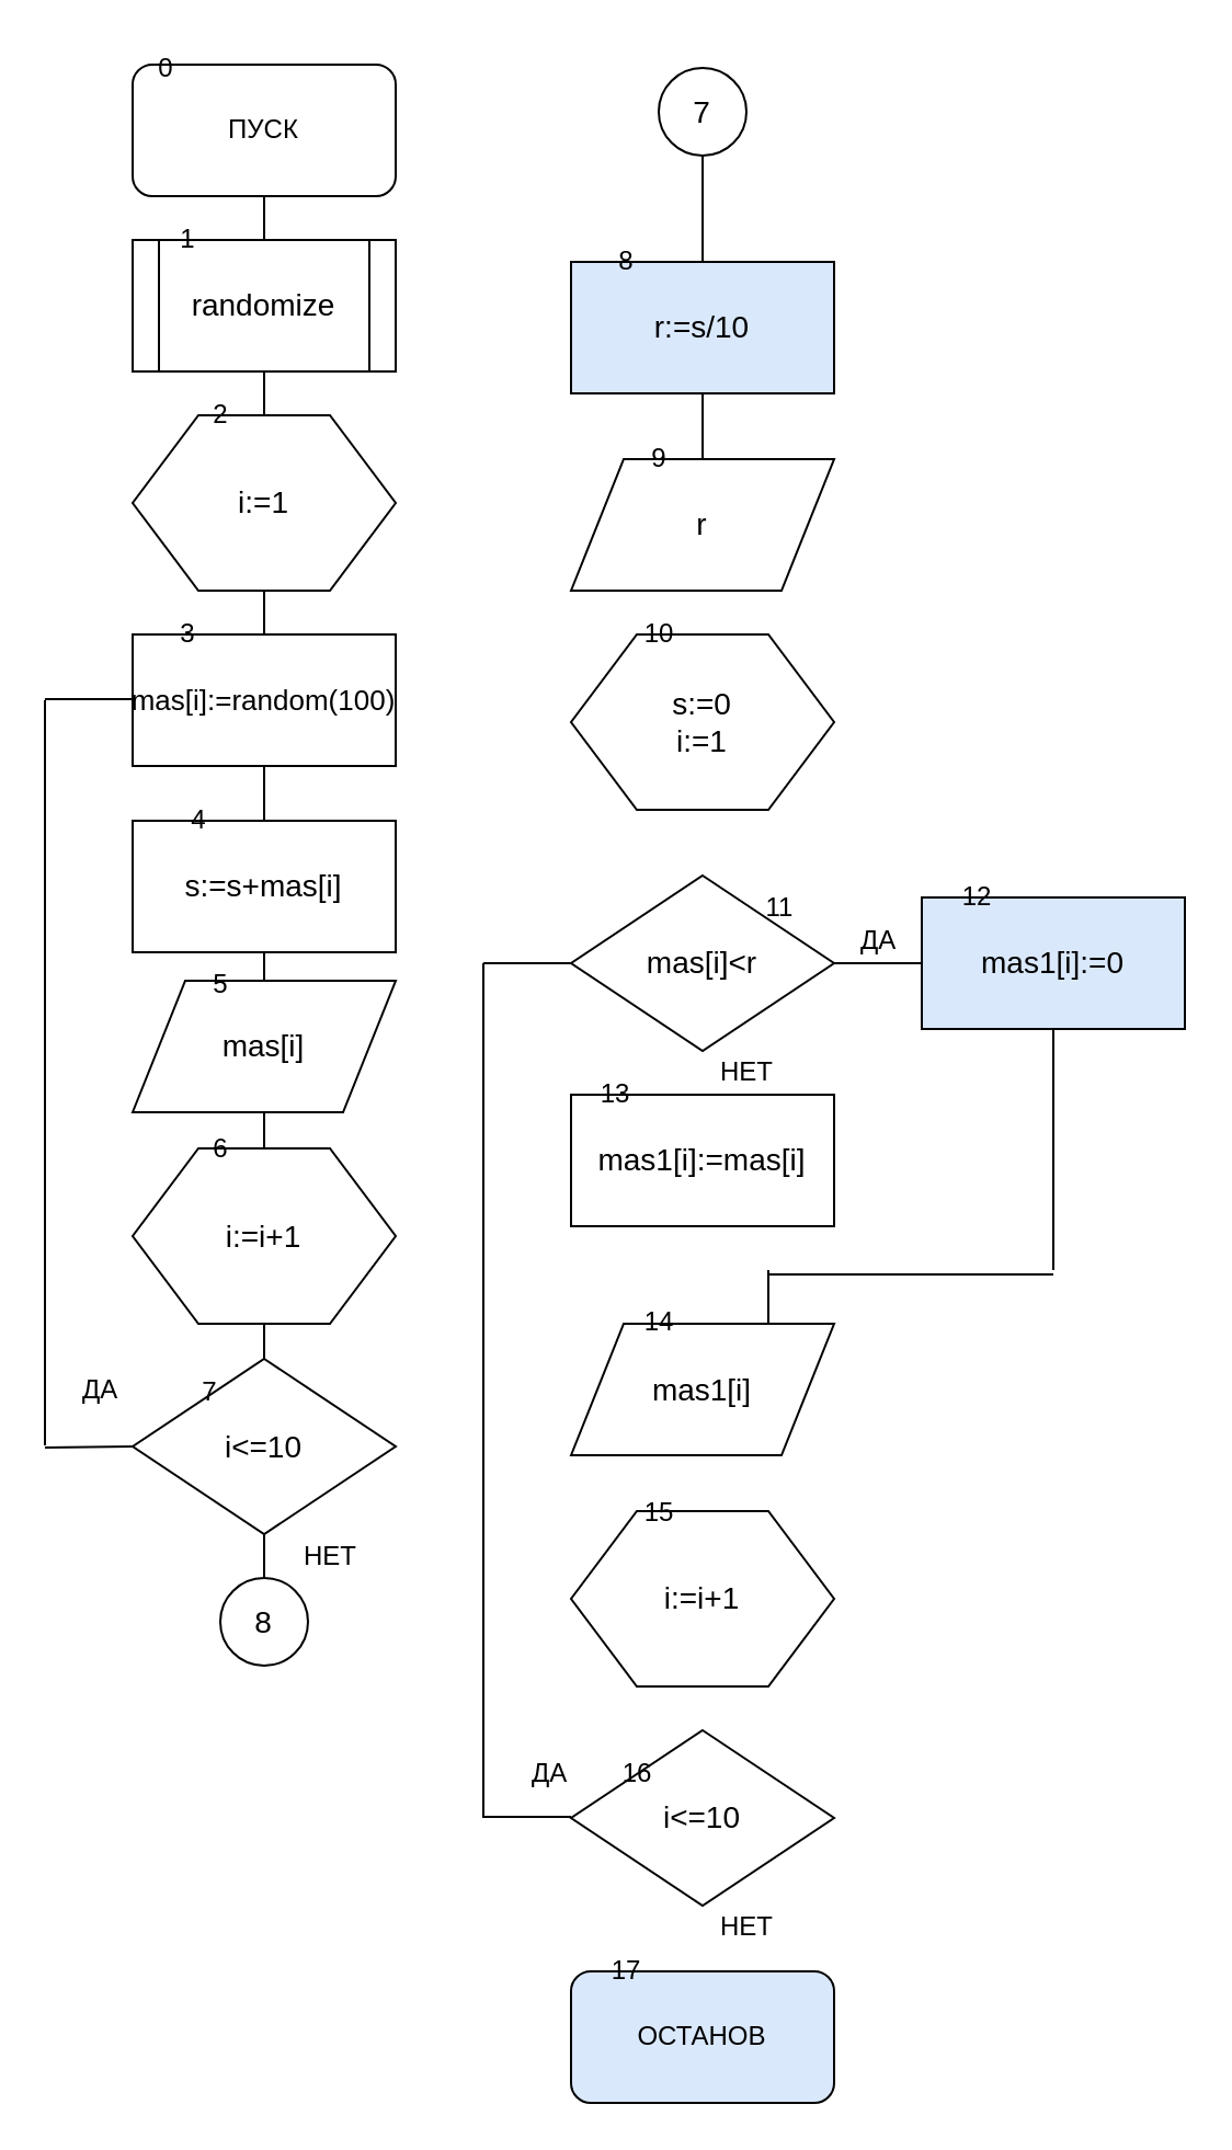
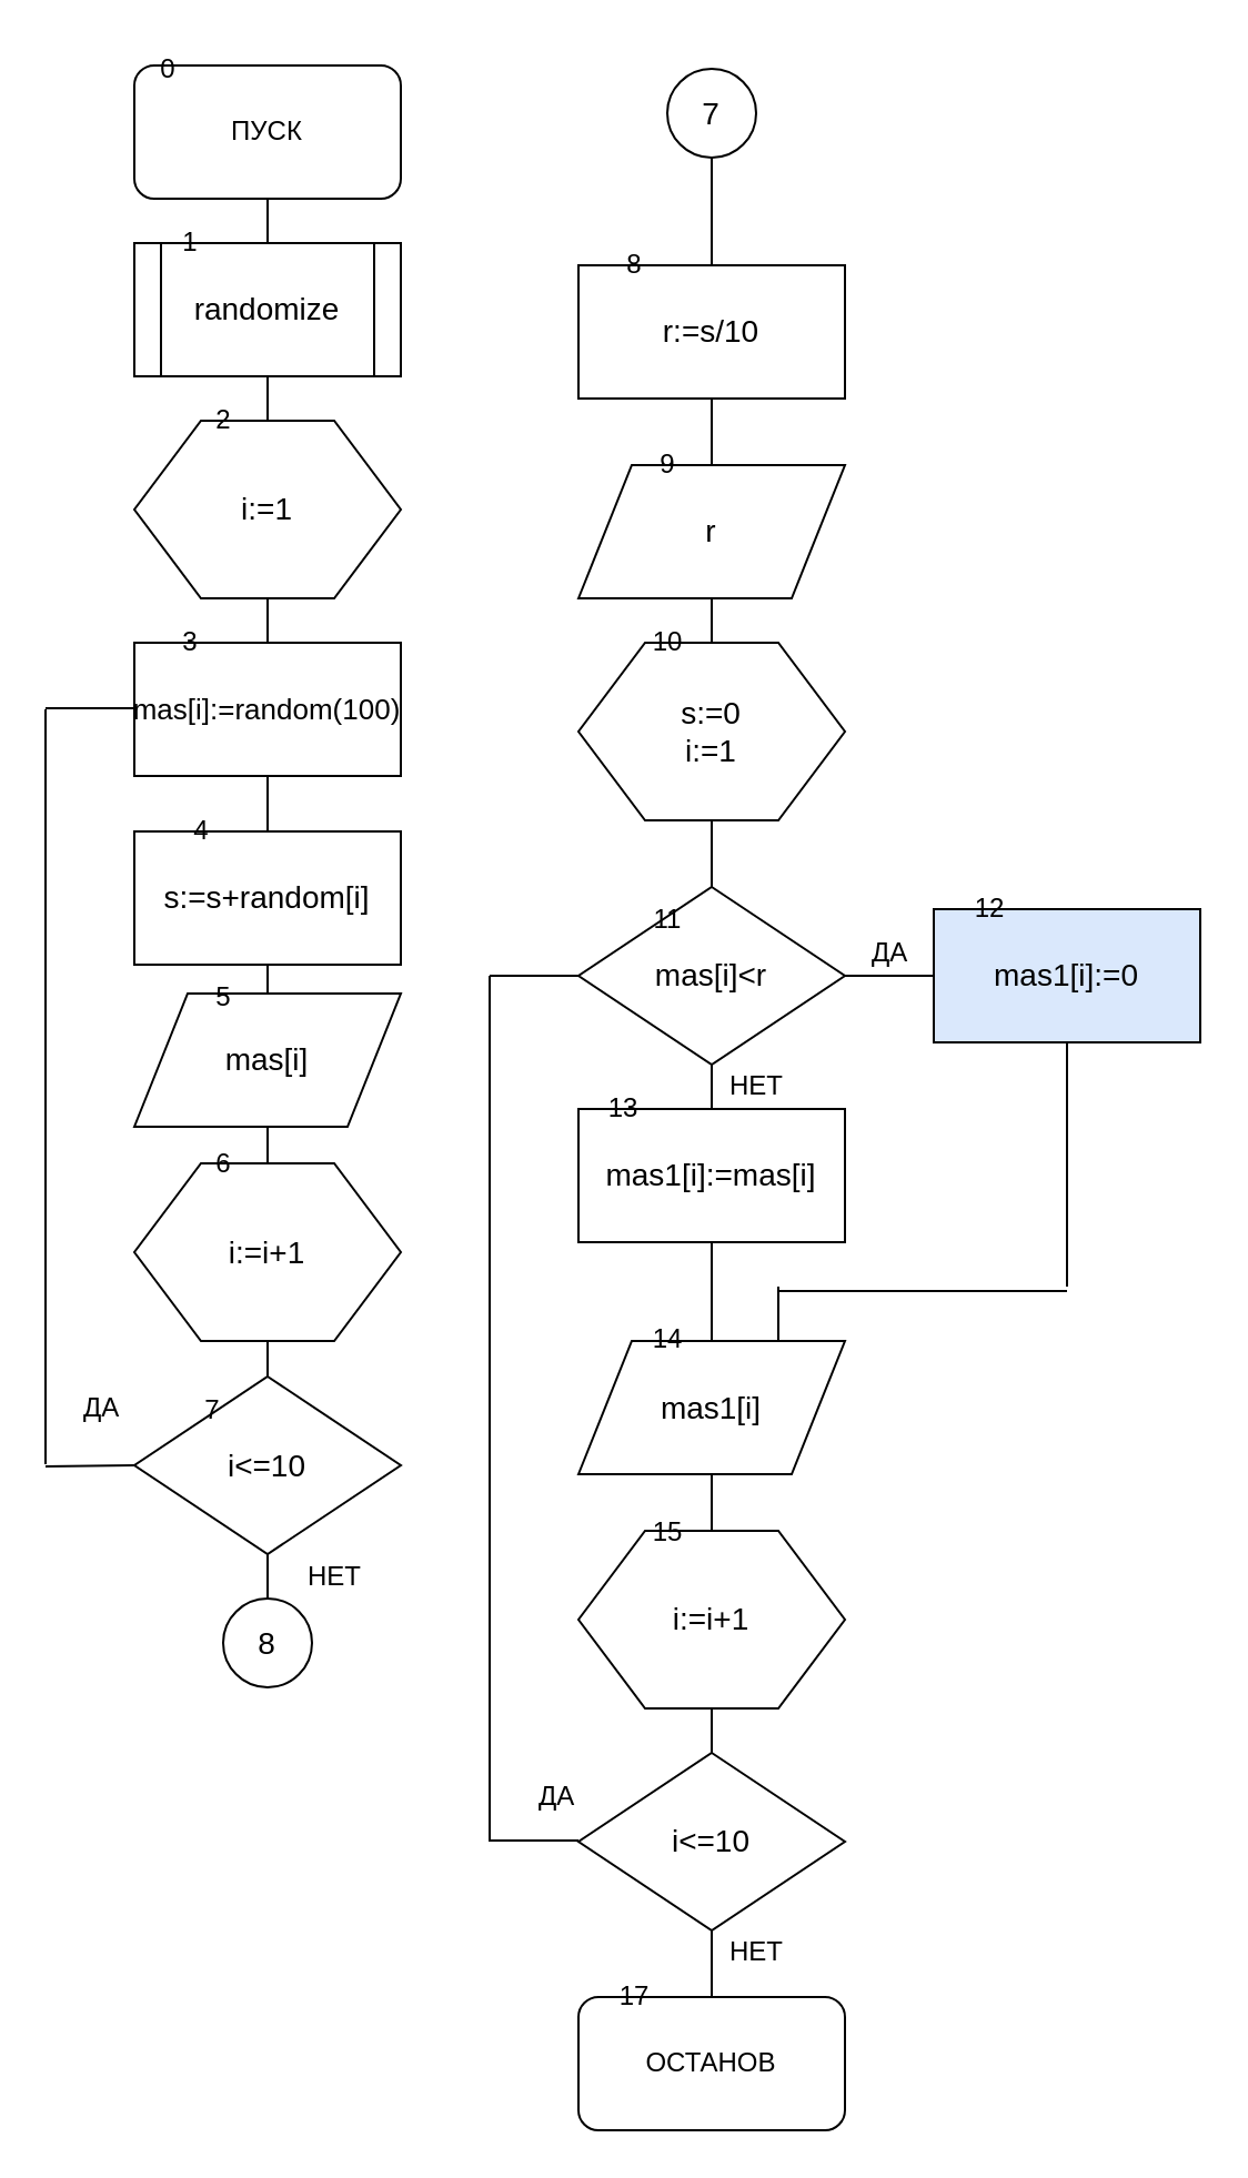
- <mxCell id="47" value="&lt;font style=&quot;font-size: 14px&quot;&gt;r:=s/10&lt;/font&gt;" style="rounded=0;whiteSpace=wrap;html=1;fillColor=#dae8fc;" vertex="1" parent="1"><mxGeometry x="260" y="119" width="120" height="60" as="geometry" /></mxCell>
+ <mxCell id="47" value="&lt;font style=&quot;font-size: 14px&quot;&gt;r:=s/10&lt;/font&gt;" style="rounded=0;whiteSpace=wrap;html=1;" vertex="1" parent="1"><mxGeometry x="260" y="119" width="120" height="60" as="geometry" /></mxCell>
- <mxCell id="49" value="&lt;span style=&quot;font-size: 14px ; white-space: normal&quot;&gt;s:=s+mas[i]&lt;/span&gt;" style="rounded=0;whiteSpace=wrap;html=1;" vertex="1" parent="1"><mxGeometry x="60" y="374" width="120" height="60" as="geometry" /></mxCell>
+ <mxCell id="49" value="&lt;span style=&quot;font-size: 14px ; white-space: normal&quot;&gt;s:=s+random[i]&lt;/span&gt;" style="rounded=0;whiteSpace=wrap;html=1;" vertex="1" parent="1"><mxGeometry x="60" y="374" width="120" height="60" as="geometry" /></mxCell>
- <mxCell id="42" value="11" style="text;html=1;align=center;verticalAlign=middle;resizable=0;points=[];;autosize=1;" parent="1" vertex="1"><mxGeometry x="340" y="404" width="30" height="20" as="geometry" /></mxCell>
+ <mxCell id="42" value="11" style="text;html=1;align=center;verticalAlign=middle;resizable=0;points=[];;autosize=1;" parent="1" vertex="1"><mxGeometry x="285" y="404" width="30" height="20" as="geometry" /></mxCell>
+ <mxCell id="2" value="" style="endArrow=none;html=1;entryX=0.5;entryY=1;entryDx=0;entryDy=0;exitX=0.5;exitY=0;exitDx=0;exitDy=0;" edge="1" parent="1" source="7" target="46"><mxGeometry width="50" height="50" relative="1" as="geometry"><mxPoint x="320" y="763" as="sourcePoint" /><mxPoint x="320" y="70.5" as="targetPoint" /></mxGeometry></mxCell>
- <mxCell id="57" value="16" style="text;html=1;align=center;verticalAlign=middle;resizable=0;points=[];;autosize=1;" vertex="1" parent="1"><mxGeometry x="275" y="799" width="30" height="20" as="geometry" /></mxCell>
- <mxCell id="7" value="ОСТАНОВ" style="rounded=1;whiteSpace=wrap;html=1;fillColor=#dae8fc;" parent="1" vertex="1"><mxGeometry x="260" y="899" width="120" height="60" as="geometry" /></mxCell>
+ <mxCell id="7" value="ОСТАНОВ" style="rounded=1;whiteSpace=wrap;html=1;" parent="1" vertex="1"><mxGeometry x="260" y="899" width="120" height="60" as="geometry" /></mxCell>
